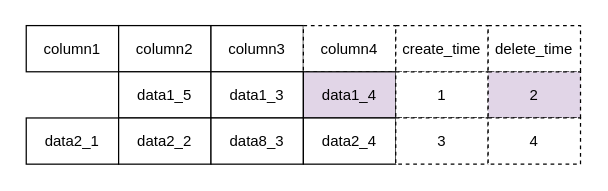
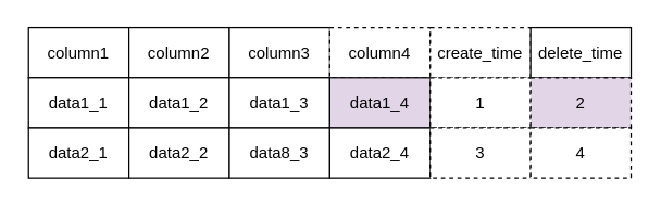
- <mxCell id="7" value="delete_time" style="rounded=0;whiteSpace=wrap;html=1;dashed=1;" vertex="1" parent="1"><mxGeometry x="390" y="20" width="74" height="37" as="geometry" /></mxCell>
+ <mxCell id="7" value="delete_time" style="rounded=0;whiteSpace=wrap;html=1;dashed=0;" vertex="1" parent="1"><mxGeometry x="390" y="20" width="74" height="37" as="geometry" /></mxCell>
+ <mxCell id="8" value="data1_1" style="rounded=0;whiteSpace=wrap;html=1;" vertex="1" parent="1"><mxGeometry x="20" y="57" width="74" height="37" as="geometry" /></mxCell>
- <mxCell id="9" value="data1_5" style="rounded=0;whiteSpace=wrap;html=1;" vertex="1" parent="1"><mxGeometry x="94" y="57" width="74" height="37" as="geometry" /></mxCell>
+ <mxCell id="9" value="data1_2" style="rounded=0;whiteSpace=wrap;html=1;" vertex="1" parent="1"><mxGeometry x="94" y="57" width="74" height="37" as="geometry" /></mxCell>
